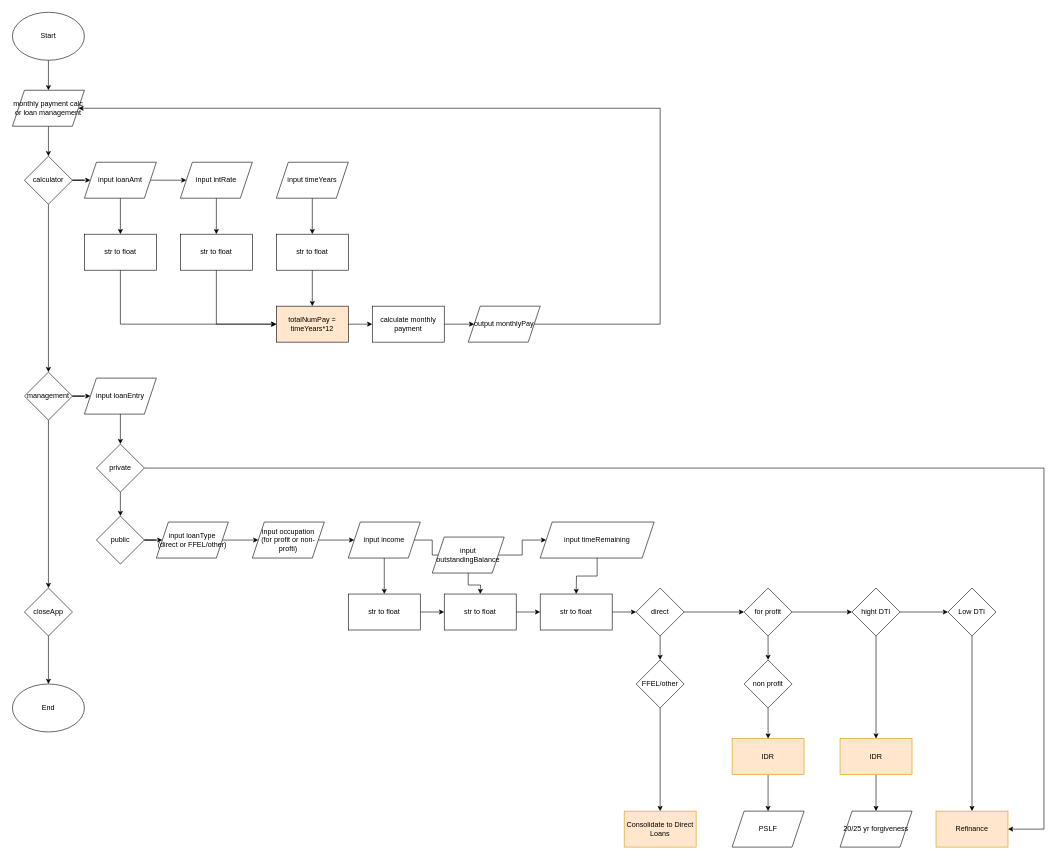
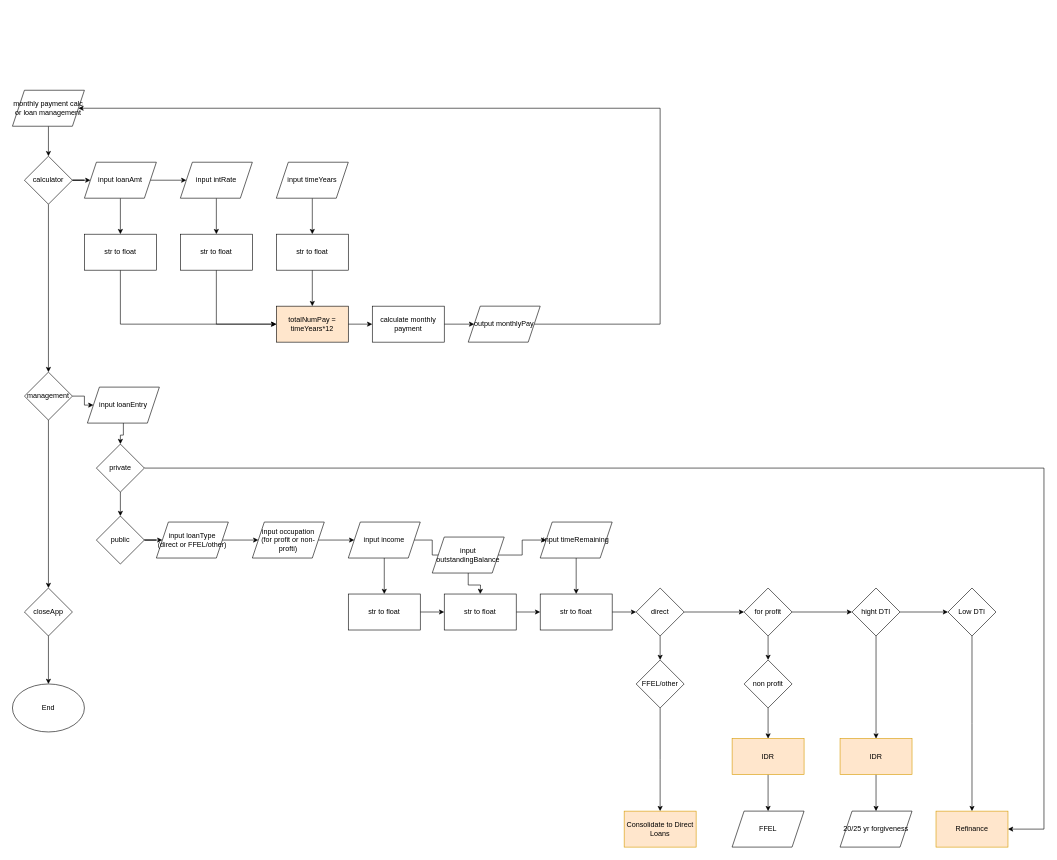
- <mxCell id="3" value="Start" style="ellipse;whiteSpace=wrap;html=1;" vertex="1" parent="1"><mxGeometry width="120" height="80" as="geometry" x="20" y="20" /></mxCell>
- <mxCell id="2" value="" style="edgeStyle=orthogonalEdgeStyle;rounded=0;orthogonalLoop=1;jettySize=auto;html=1;" edge="1" parent="1" source="3" target="13"><mxGeometry relative="1" as="geometry" /></mxCell>
- <mxCell id="5" value="input loanEntry" style="shape=parallelogram;perimeter=parallelogramPerimeter;whiteSpace=wrap;html=1;fixedSize=1;" vertex="1" parent="1"><mxGeometry x="140" y="630" width="120" height="60" as="geometry" /></mxCell>
+ <mxCell id="5" value="input loanEntry" style="shape=parallelogram;perimeter=parallelogramPerimeter;whiteSpace=wrap;html=1;fixedSize=1;" vertex="1" parent="1"><mxGeometry x="145" y="645" width="120" height="60" as="geometry" /></mxCell>
- <mxCell id="50" value="input timeRemaining" style="shape=parallelogram;perimeter=parallelogramPerimeter;whiteSpace=wrap;html=1;fixedSize=1;" vertex="1" parent="1"><mxGeometry x="900" y="870" width="190" height="60" as="geometry" /></mxCell>
+ <mxCell id="50" value="input timeRemaining" style="shape=parallelogram;perimeter=parallelogramPerimeter;whiteSpace=wrap;html=1;fixedSize=1;" vertex="1" parent="1"><mxGeometry x="900" y="870" width="120" height="60" as="geometry" /></mxCell>
- <mxCell id="69" value="PSLF" style="shape=parallelogram;perimeter=parallelogramPerimeter;whiteSpace=wrap;html=1;fixedSize=1;" vertex="1" parent="1"><mxGeometry x="1220" y="1352" width="120" height="60" as="geometry" /></mxCell>
+ <mxCell id="69" value="FFEL" style="shape=parallelogram;perimeter=parallelogramPerimeter;whiteSpace=wrap;html=1;fixedSize=1;" vertex="1" parent="1"><mxGeometry x="1220" y="1352" width="120" height="60" as="geometry" /></mxCell>
